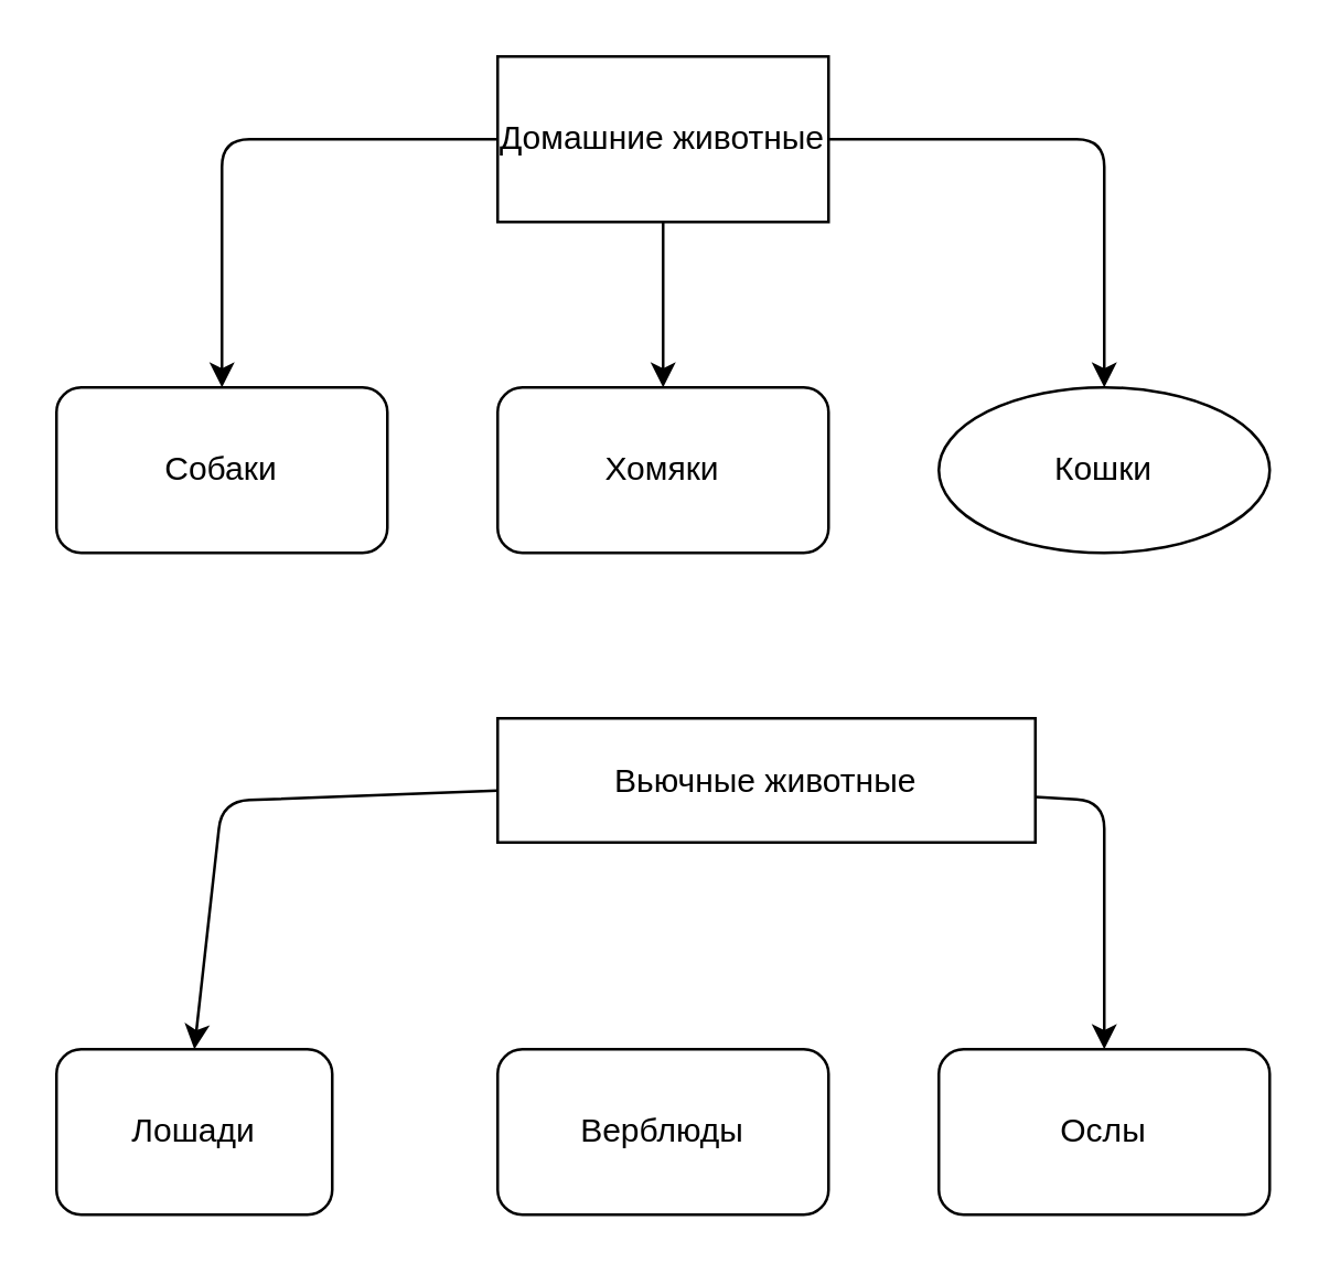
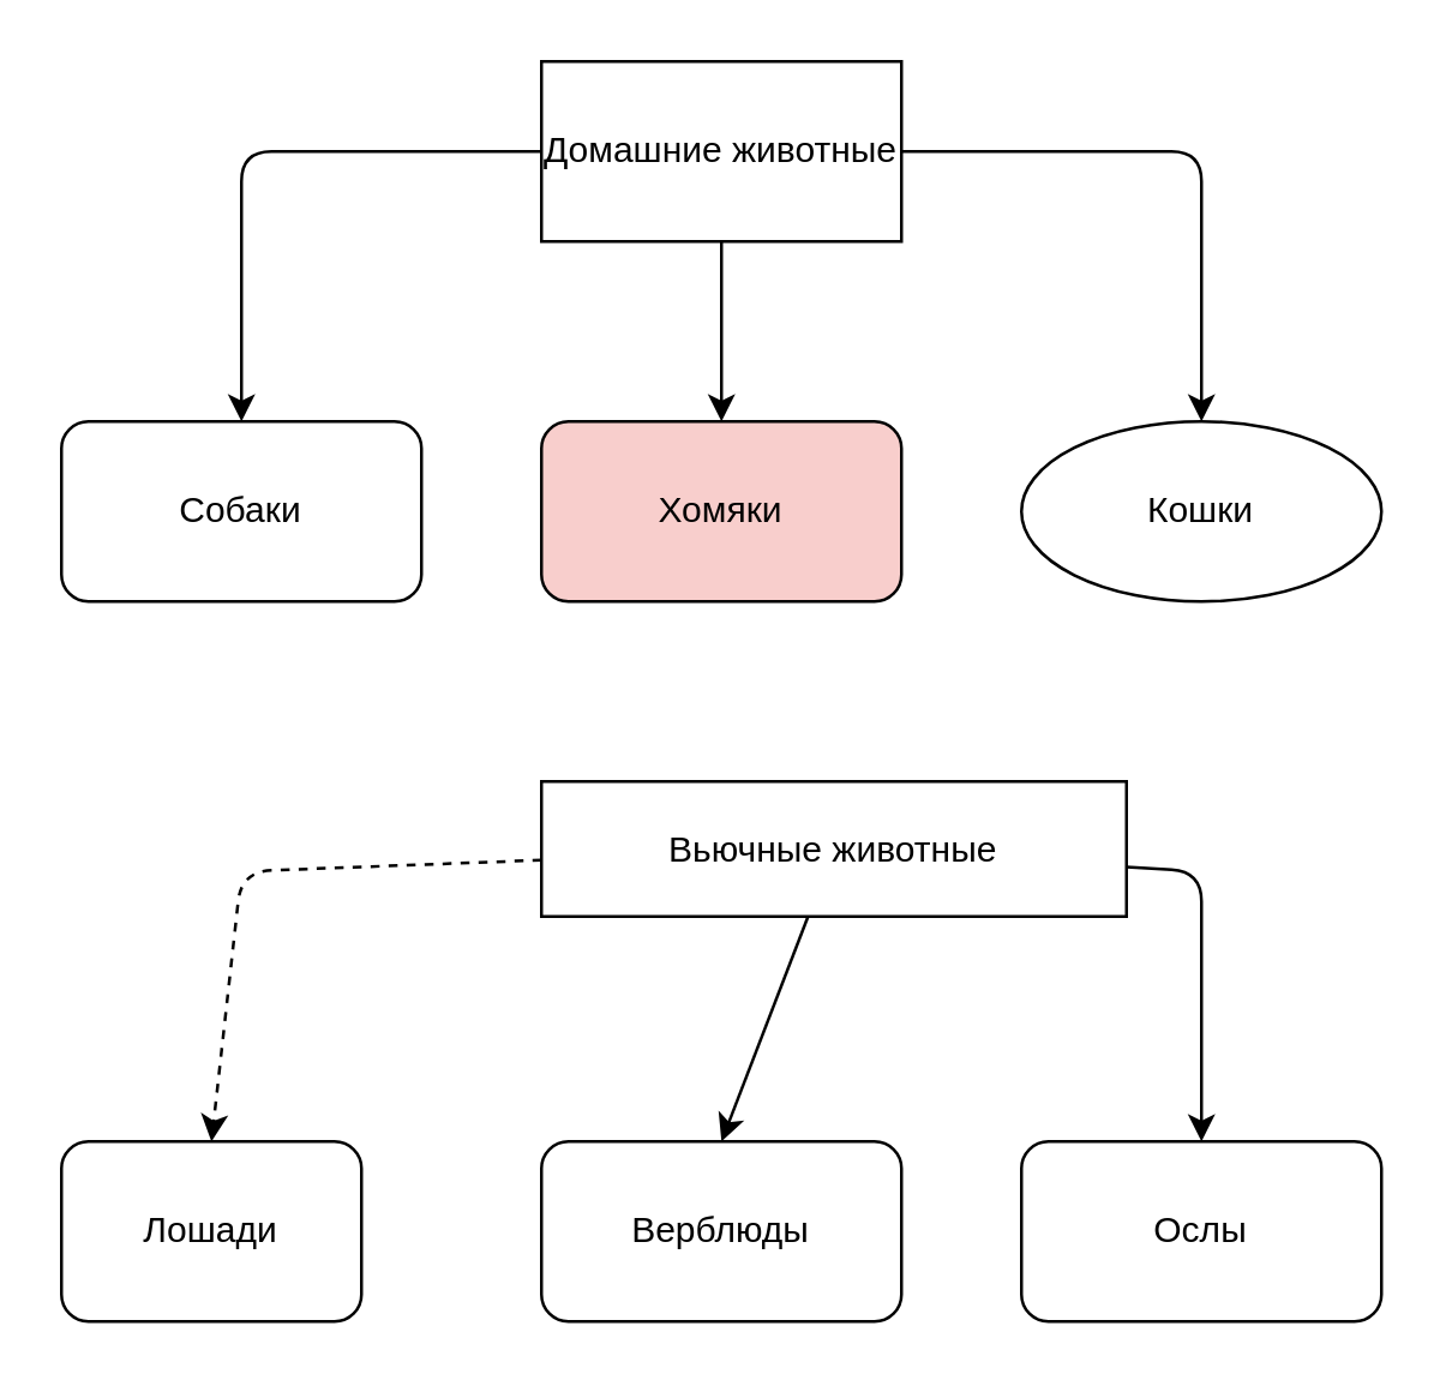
- <mxCell id="12" value="Хомяки" style="rounded=1;whiteSpace=wrap;html=1;" vertex="1" parent="1"><mxGeometry x="180" y="140" width="120" height="60" as="geometry" /></mxCell>
+ <mxCell id="12" value="Хомяки" style="rounded=1;whiteSpace=wrap;html=1;fillColor=#f8cecc;" vertex="1" parent="1"><mxGeometry x="180" y="140" width="120" height="60" as="geometry" /></mxCell>
- <mxCell id="6" style="edgeStyle=none;html=1;entryX=0.5;entryY=0;entryDx=0;entryDy=0;" edge="1" parent="1" source="9" target="13"><mxGeometry relative="1" as="geometry"><Array as="points"><mxPoint x="80" y="290" /></Array></mxGeometry></mxCell>
+ <mxCell id="6" style="edgeStyle=none;html=1;entryX=0.5;entryY=0;entryDx=0;entryDy=0;dashed=1;" edge="1" parent="1" source="9" target="13"><mxGeometry relative="1" as="geometry"><Array as="points"><mxPoint x="80" y="290" /></Array></mxGeometry></mxCell>
+ <mxCell id="7" style="edgeStyle=none;html=1;entryX=0.5;entryY=0;entryDx=0;entryDy=0;" edge="1" parent="1" source="9" target="14"><mxGeometry relative="1" as="geometry" /></mxCell>
